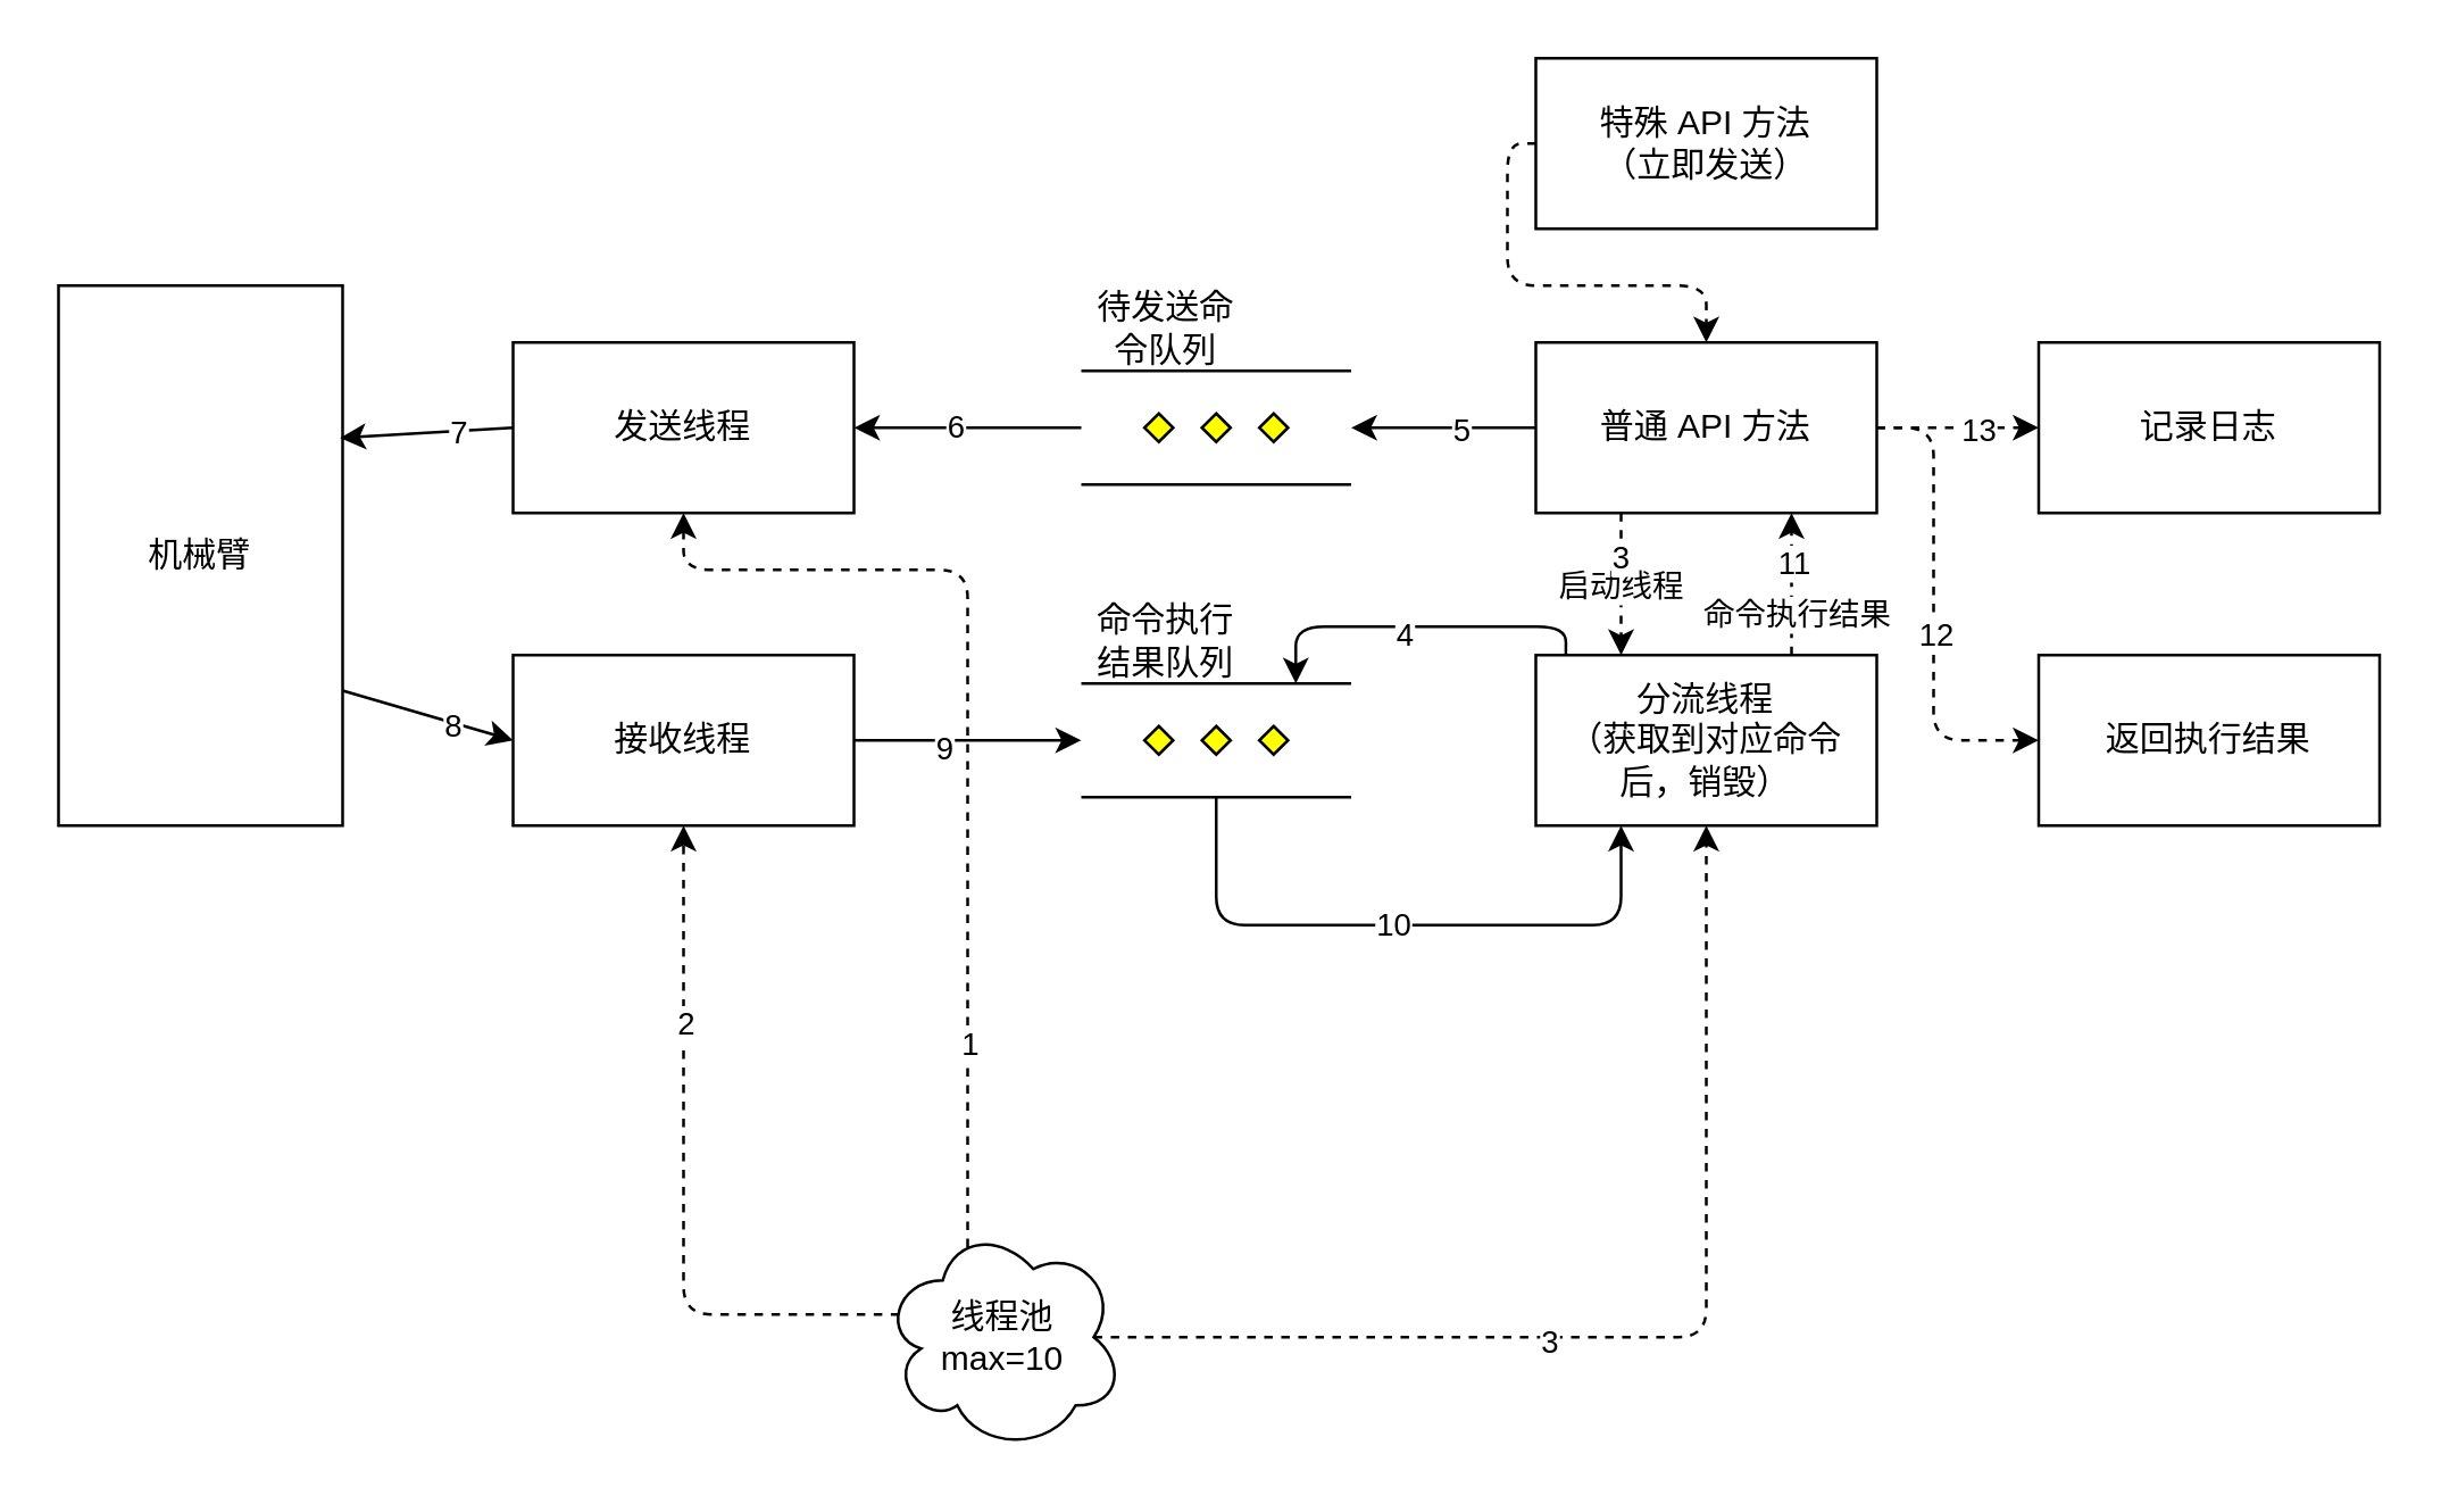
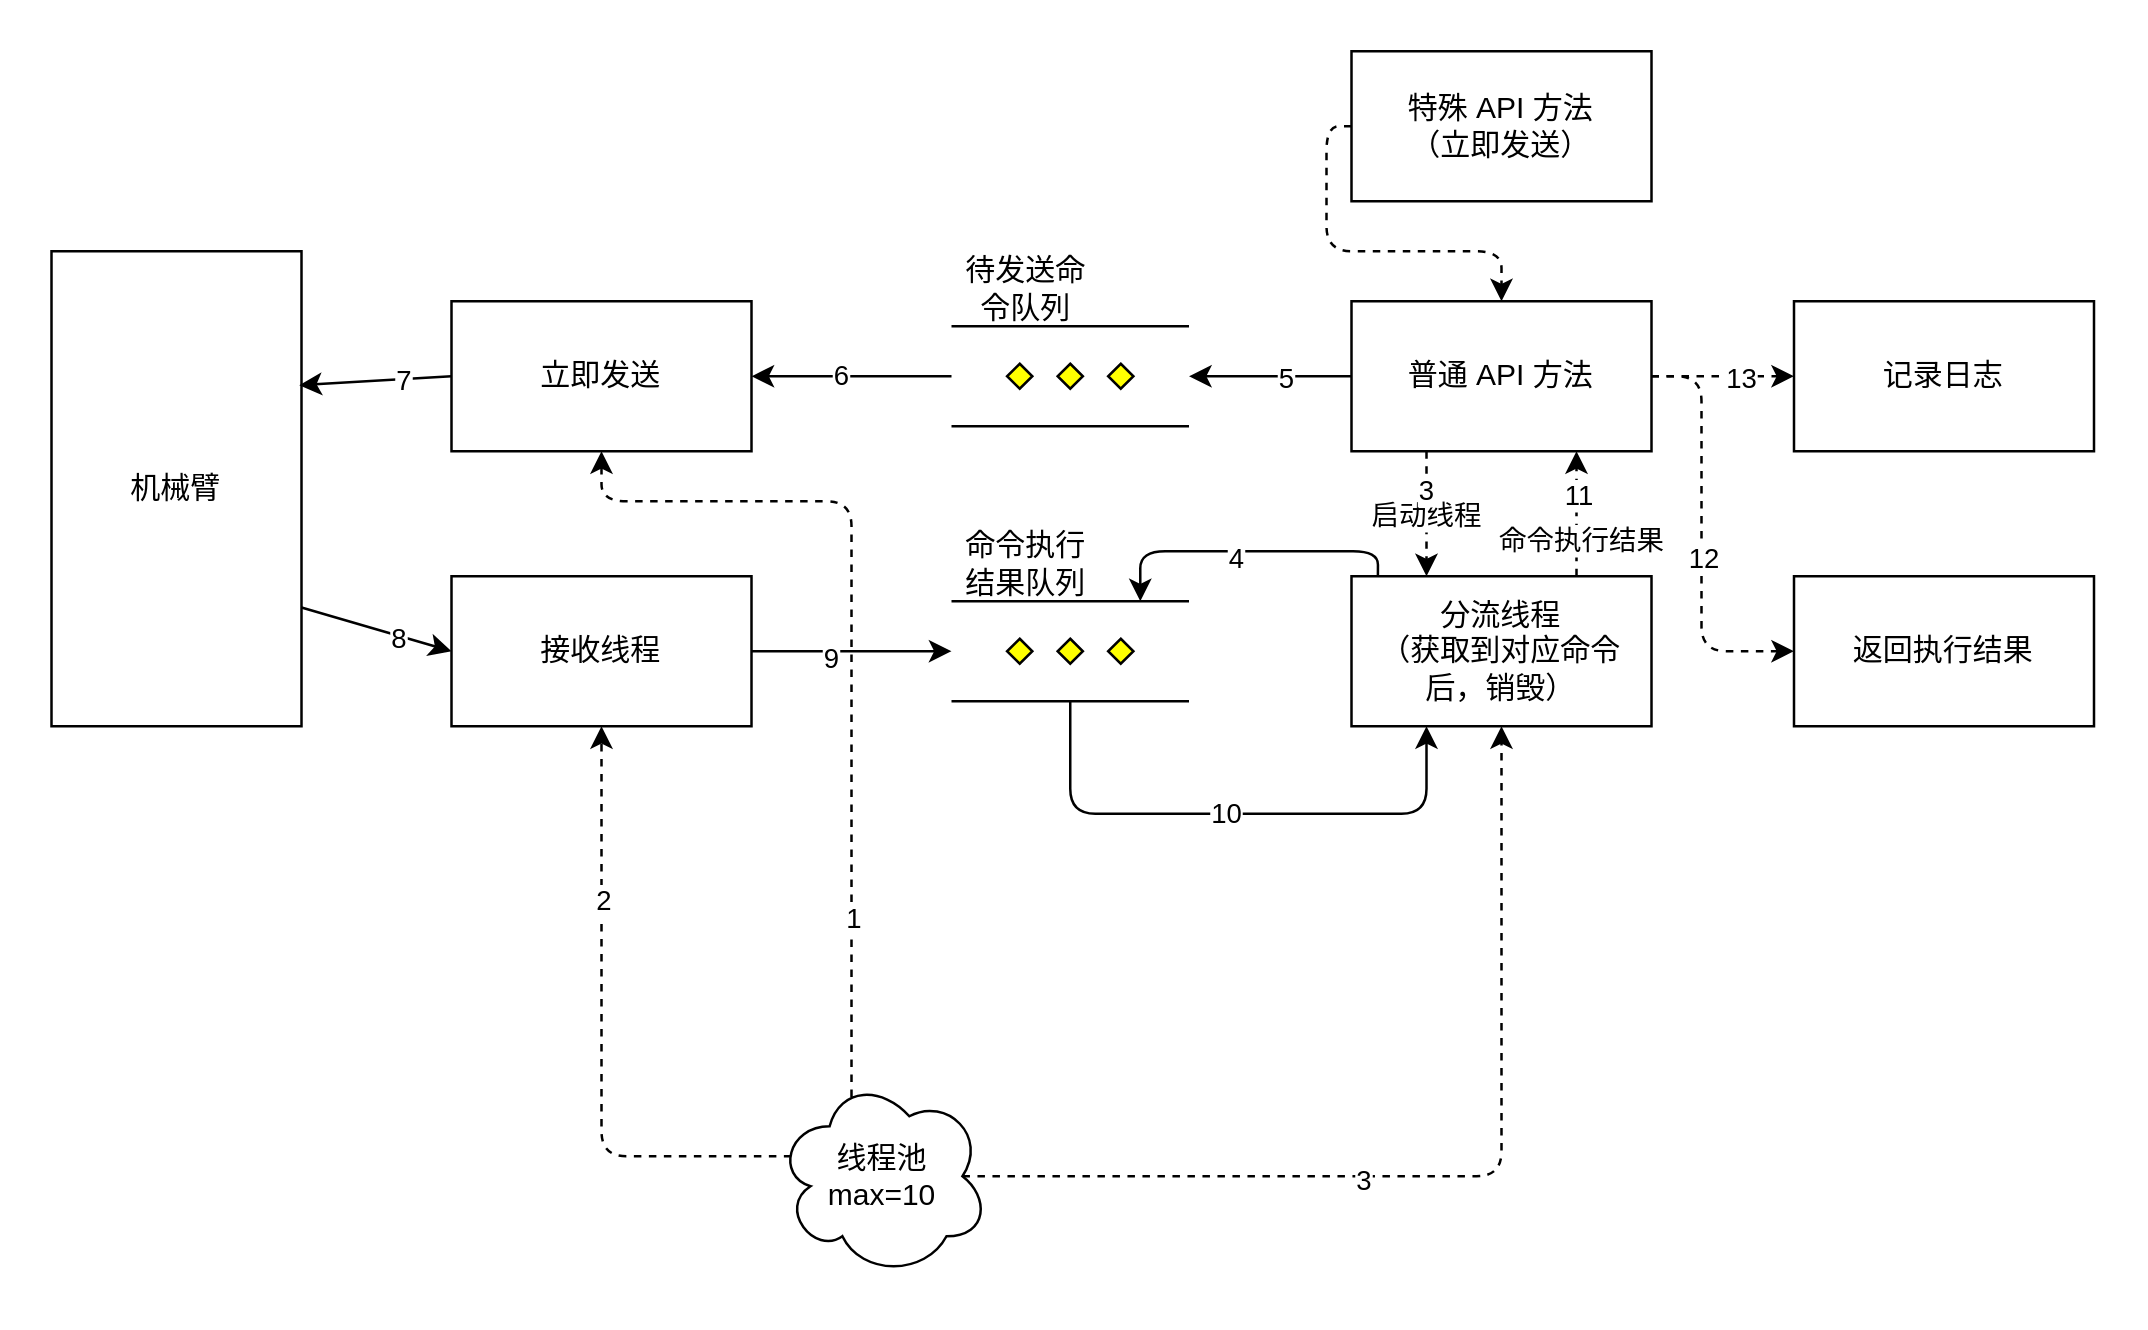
- <mxCell id="10" value="发送线程" style="rounded=0;whiteSpace=wrap;html=1;" parent="1" vertex="1"><mxGeometry x="180" y="120" width="120" height="60" as="geometry" /></mxCell>
+ <mxCell id="10" value="立即发送" style="rounded=0;whiteSpace=wrap;html=1;" parent="1" vertex="1"><mxGeometry x="180" y="120" width="120" height="60" as="geometry" /></mxCell>
